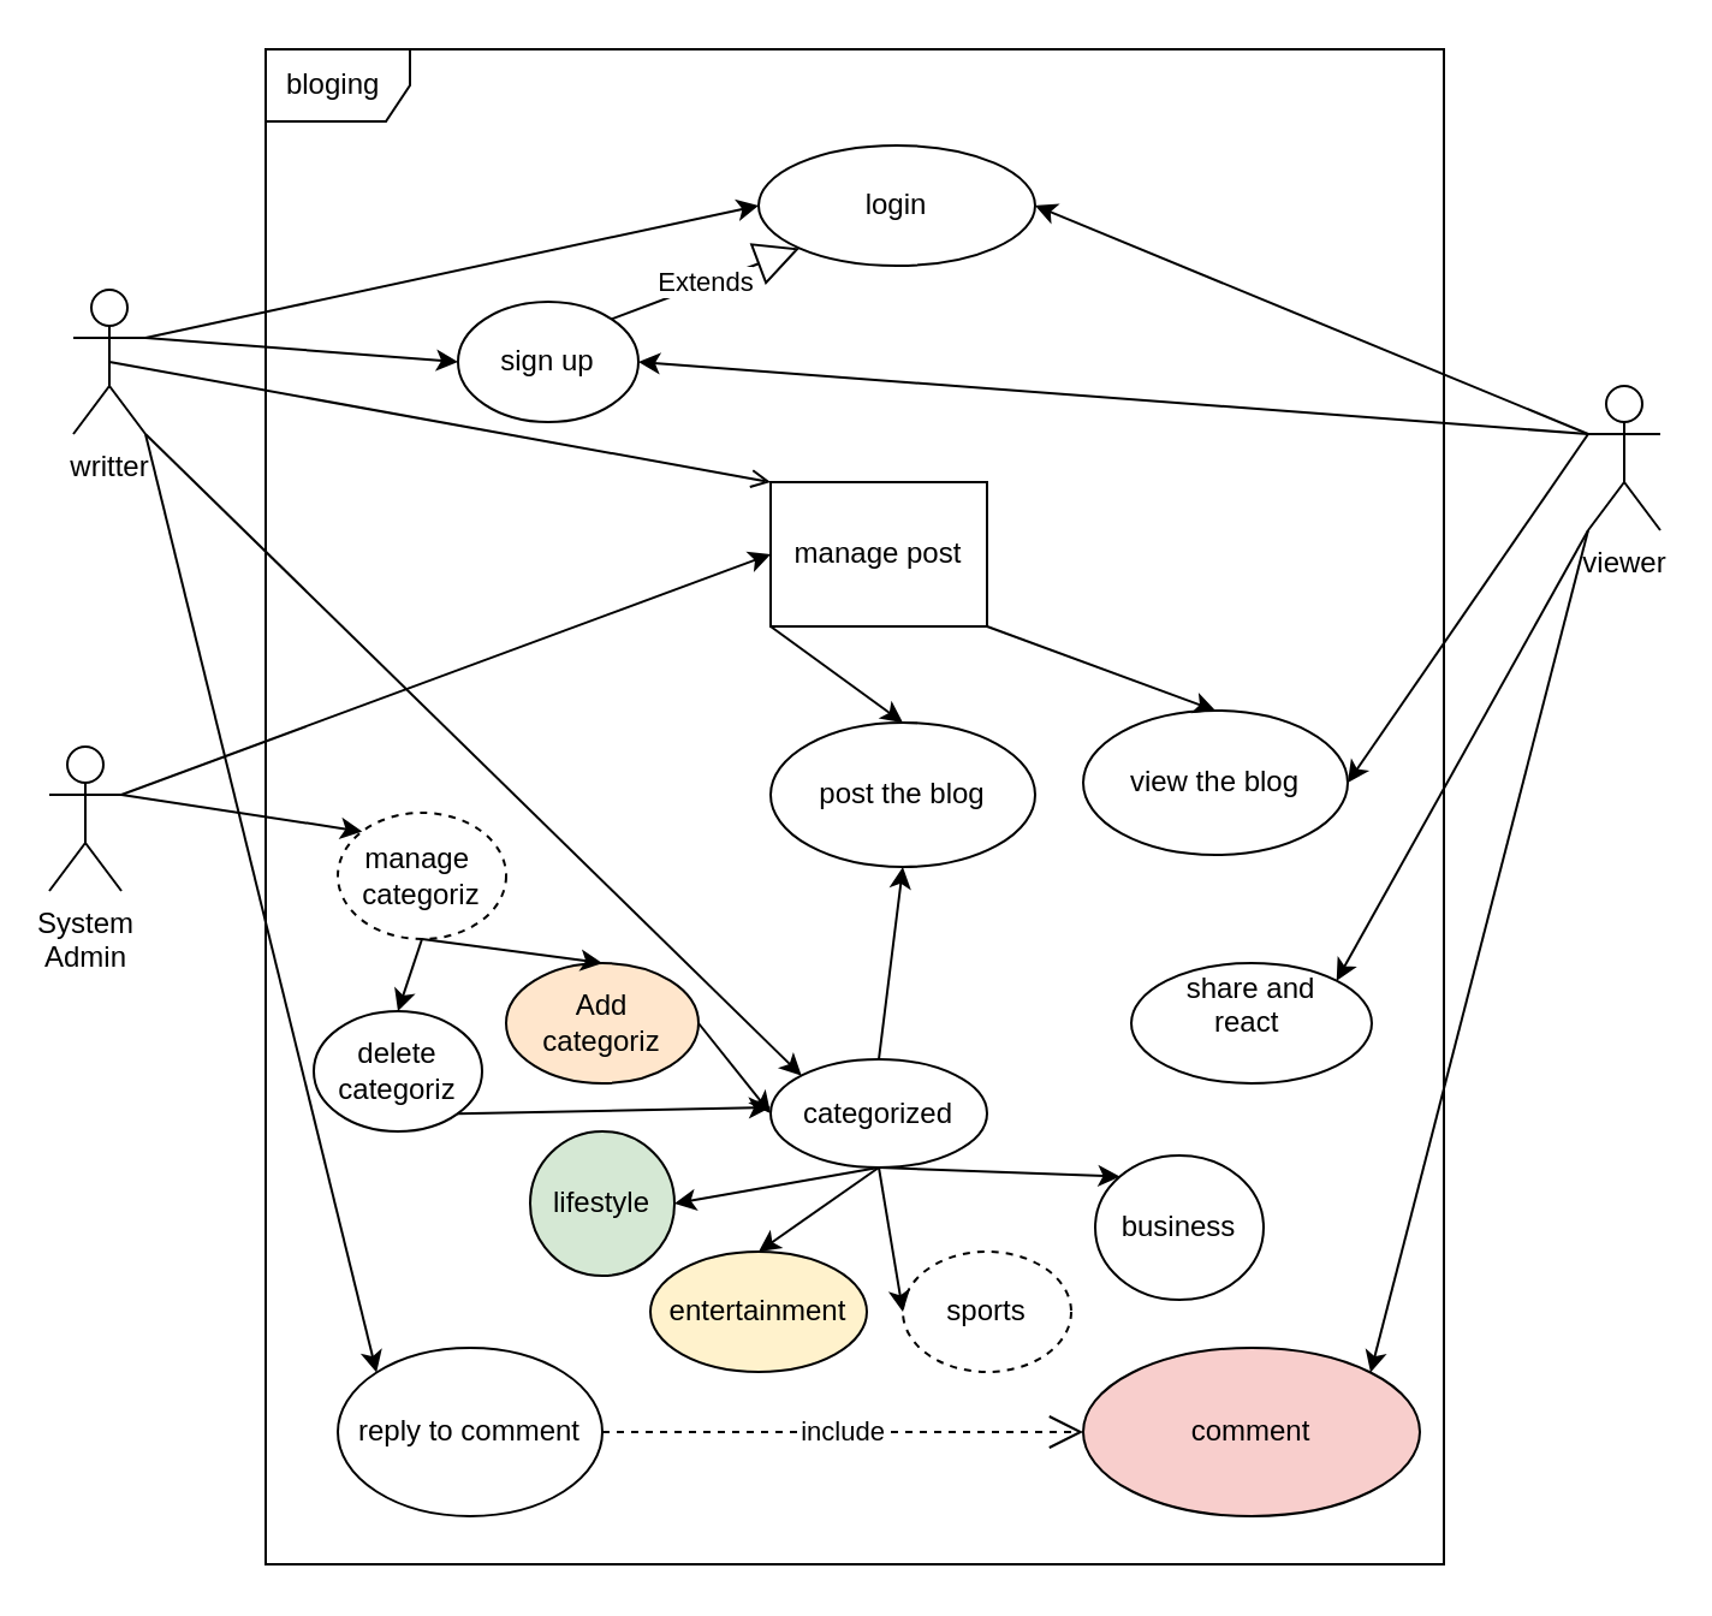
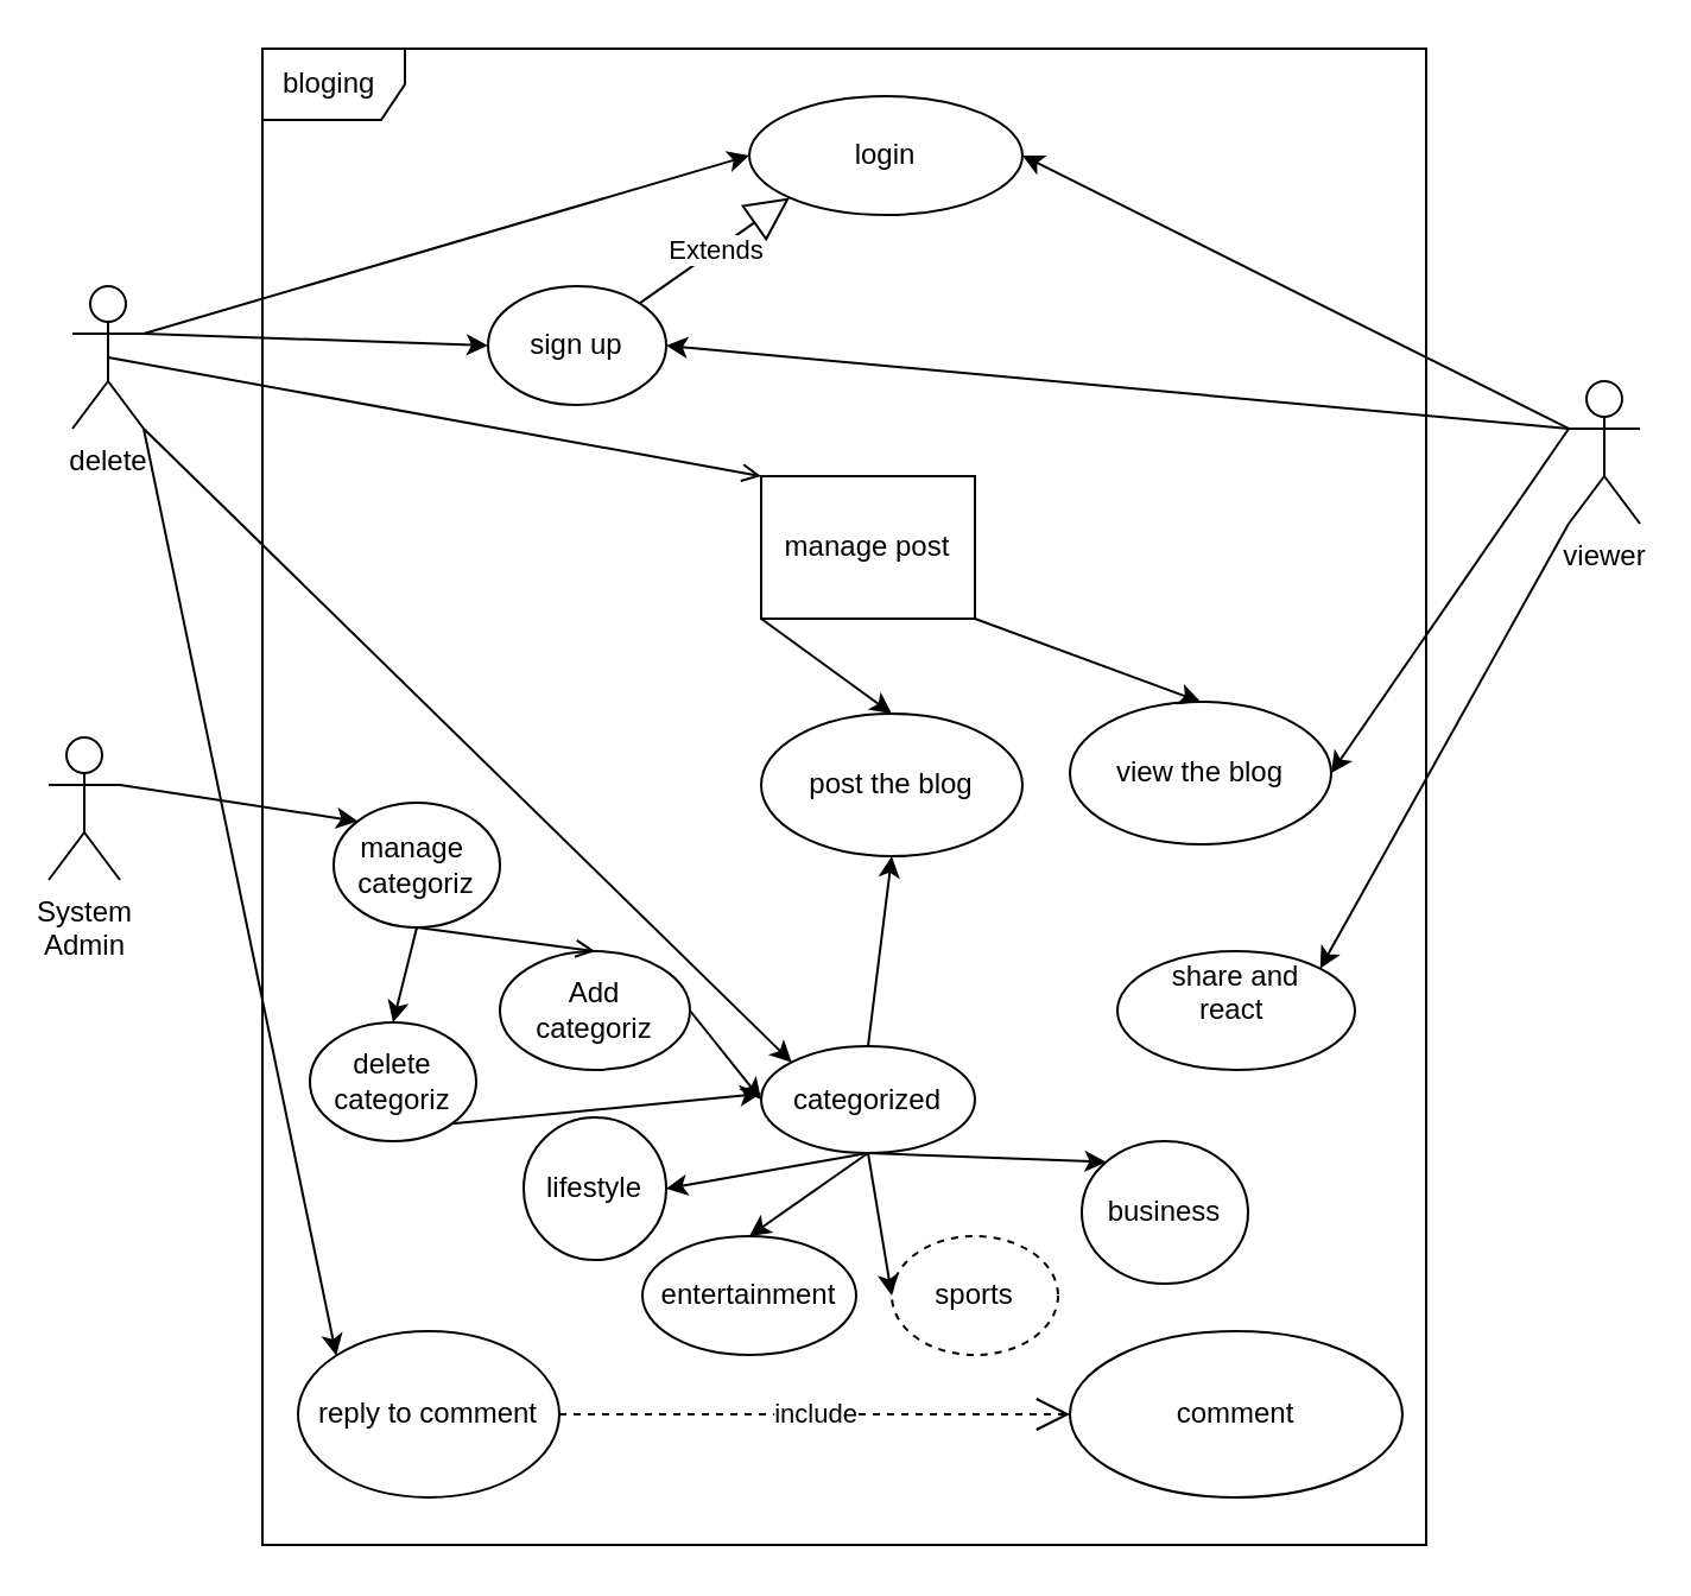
- <mxCell id="16" value="login" style="ellipse;whiteSpace=wrap;html=1;" parent="1" vertex="1"><mxGeometry x="315" y="60" width="115" height="50" as="geometry" /></mxCell>
+ <mxCell id="16" value="login" style="ellipse;whiteSpace=wrap;html=1;" parent="1" vertex="1"><mxGeometry x="315" y="40" width="115" height="50" as="geometry" /></mxCell>
- <mxCell id="42" value="sign up" style="ellipse;whiteSpace=wrap;html=1;" vertex="1" parent="1"><mxGeometry x="190" y="125" width="75" height="50" as="geometry" /></mxCell>
+ <mxCell id="42" value="sign up" style="ellipse;whiteSpace=wrap;html=1;" vertex="1" parent="1"><mxGeometry x="205" y="120" width="75" height="50" as="geometry" /></mxCell>
- <mxCell id="2" value="&lt;div&gt;writter&lt;/div&gt;" style="shape=umlActor;verticalLabelPosition=bottom;verticalAlign=top;html=1;outlineConnect=0;" parent="1" vertex="1"><mxGeometry x="30" y="120" width="30" height="60" as="geometry" /></mxCell>
+ <mxCell id="2" value="&lt;div&gt;delete&lt;/div&gt;" style="shape=umlActor;verticalLabelPosition=bottom;verticalAlign=top;html=1;outlineConnect=0;" parent="1" vertex="1"><mxGeometry x="30" y="120" width="30" height="60" as="geometry" /></mxCell>
- <mxCell id="34" value="" style="endArrow=classic;html=1;rounded=0;entryX=0;entryY=0.5;entryDx=0;entryDy=0;exitX=1;exitY=0.333;exitDx=0;exitDy=0;exitPerimeter=0;" edge="1" parent="1" source="30" target="31"><mxGeometry width="50" height="50" relative="1" as="geometry"><mxPoint x="-40" y="280" as="sourcePoint" /><mxPoint x="10" y="230" as="targetPoint" /></mxGeometry></mxCell>
- <mxCell id="20" value="" style="endArrow=classic;html=1;rounded=0;entryX=1;entryY=0;entryDx=0;entryDy=0;exitX=0;exitY=1;exitDx=0;exitDy=0;exitPerimeter=0;" parent="1" source="3" target="19" edge="1"><mxGeometry width="50" height="50" relative="1" as="geometry"><mxPoint x="590" y="180" as="sourcePoint" /><mxPoint x="700" y="260" as="targetPoint" /></mxGeometry></mxCell>
- <mxCell id="37" value="manage&amp;nbsp;&lt;div&gt;categoriz&lt;/div&gt;" style="ellipse;whiteSpace=wrap;html=1;dashed=1;" vertex="1" parent="1"><mxGeometry x="140" y="337.5" width="70" height="52.5" as="geometry" /></mxCell>
+ <mxCell id="37" value="manage&amp;nbsp;&lt;div&gt;categoriz&lt;/div&gt;" style="ellipse;whiteSpace=wrap;html=1;" vertex="1" parent="1"><mxGeometry x="140" y="337.5" width="70" height="52.5" as="geometry" /></mxCell>
- <mxCell id="38" value="" style="endArrow=classic;html=1;rounded=0;exitX=0.5;exitY=1;exitDx=0;exitDy=0;entryX=0.5;entryY=0;entryDx=0;entryDy=0;" edge="1" parent="1" source="37" target="36"><mxGeometry width="50" height="50" relative="1" as="geometry"><mxPoint x="30" y="460" as="sourcePoint" /><mxPoint x="80" y="410" as="targetPoint" /></mxGeometry></mxCell>
+ <mxCell id="38" value="" style="endArrow=open;html=1;rounded=0;exitX=0.5;exitY=1;exitDx=0;exitDy=0;entryX=0.5;entryY=0;entryDx=0;entryDy=0;" edge="1" parent="1" source="37" target="36"><mxGeometry width="50" height="50" relative="1" as="geometry"><mxPoint x="30" y="460" as="sourcePoint" /><mxPoint x="80" y="410" as="targetPoint" /></mxGeometry></mxCell>
- <mxCell id="36" value="Add&lt;div&gt;categoriz&lt;/div&gt;" style="ellipse;whiteSpace=wrap;html=1;fillColor=#ffe6cc;" vertex="1" parent="1"><mxGeometry x="210" y="400" width="80" height="50" as="geometry" /></mxCell>
+ <mxCell id="36" value="Add&lt;div&gt;categoriz&lt;/div&gt;" style="ellipse;whiteSpace=wrap;html=1;" vertex="1" parent="1"><mxGeometry x="210" y="400" width="80" height="50" as="geometry" /></mxCell>
- <mxCell id="35" value="delete categoriz" style="ellipse;whiteSpace=wrap;html=1;" vertex="1" parent="1"><mxGeometry x="130" y="420" width="70" height="50" as="geometry" /></mxCell>
+ <mxCell id="35" value="delete categoriz" style="ellipse;whiteSpace=wrap;html=1;" vertex="1" parent="1"><mxGeometry x="130" y="430" width="70" height="50" as="geometry" /></mxCell>
- <mxCell id="24" value="lifestyle" style="ellipse;whiteSpace=wrap;html=1;fillColor=#d5e8d4;" parent="1" vertex="1"><mxGeometry x="220" y="470" width="60" height="60" as="geometry" /></mxCell>
+ <mxCell id="24" value="lifestyle" style="ellipse;whiteSpace=wrap;html=1;" parent="1" vertex="1"><mxGeometry x="220" y="470" width="60" height="60" as="geometry" /></mxCell>
- <mxCell id="23" value="entertainment" style="ellipse;whiteSpace=wrap;html=1;fillColor=#fff2cc;" parent="1" vertex="1"><mxGeometry x="270" y="520" width="90" height="50" as="geometry" /></mxCell>
+ <mxCell id="23" value="entertainment" style="ellipse;whiteSpace=wrap;html=1;" parent="1" vertex="1"><mxGeometry x="270" y="520" width="90" height="50" as="geometry" /></mxCell>
- <mxCell id="12" value="reply to comment" style="ellipse;whiteSpace=wrap;html=1;" parent="1" vertex="1"><mxGeometry x="140" y="560" width="110" height="70" as="geometry" /></mxCell>
+ <mxCell id="12" value="reply to comment" style="ellipse;whiteSpace=wrap;html=1;" parent="1" vertex="1"><mxGeometry x="125" y="560" width="110" height="70" as="geometry" /></mxCell>
- <mxCell id="19" value="comment" style="ellipse;whiteSpace=wrap;html=1;fillColor=#f8cecc;" parent="1" vertex="1"><mxGeometry x="450" y="560" width="140" height="70" as="geometry" /></mxCell>
+ <mxCell id="19" value="comment" style="ellipse;whiteSpace=wrap;html=1;" parent="1" vertex="1"><mxGeometry x="450" y="560" width="140" height="70" as="geometry" /></mxCell>
